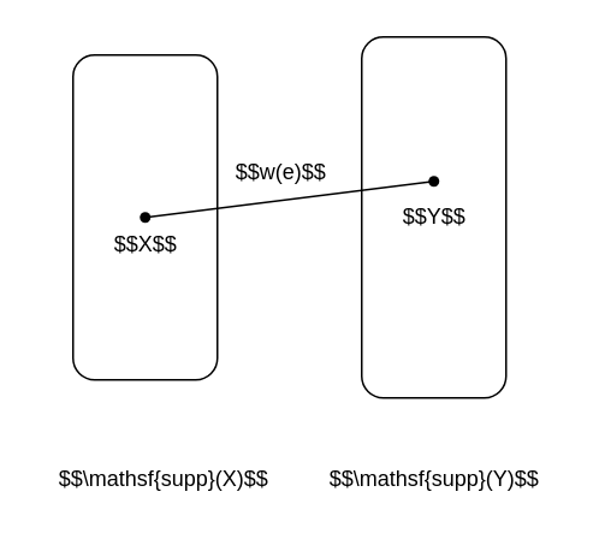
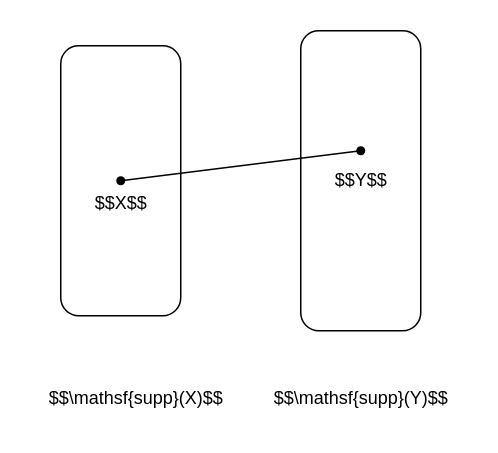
- <mxCell id="11" value="$$w(e)$$" style="text;html=1;align=center;verticalAlign=middle;resizable=0;points=[];autosize=1;strokeColor=none;fillColor=none;" vertex="1" parent="1"><mxGeometry x="120" y="80" width="70" height="30" as="geometry" /></mxCell>
